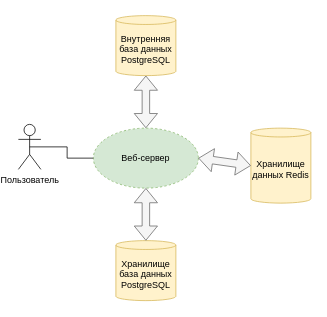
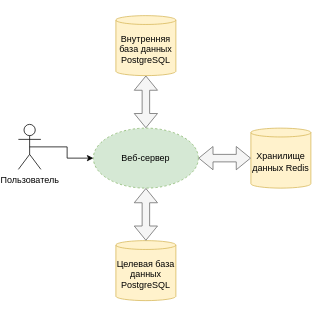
- <mxCell id="3" style="edgeStyle=orthogonalEdgeStyle;rounded=0;orthogonalLoop=1;jettySize=auto;html=1;exitX=0.5;exitY=0.5;exitDx=0;exitDy=0;exitPerimeter=0;endArrow=none;" parent="1" source="4" target="2" edge="1"><mxGeometry relative="1" as="geometry"><mxPoint x="185" y="100" as="sourcePoint" /></mxGeometry></mxCell>
+ <mxCell id="3" style="edgeStyle=orthogonalEdgeStyle;rounded=0;orthogonalLoop=1;jettySize=auto;html=1;exitX=0.5;exitY=0.5;exitDx=0;exitDy=0;exitPerimeter=0;" parent="1" source="4" target="2" edge="1"><mxGeometry relative="1" as="geometry"><mxPoint x="185" y="100" as="sourcePoint" /></mxGeometry></mxCell>
- <mxCell id="7" value="Хранилище данных Redis" style="shape=cylinder3;whiteSpace=wrap;html=1;boundedLbl=1;backgroundOutline=1;size=5.897;fillColor=#fff2cc;strokeColor=#d6b656;" parent="1" vertex="1"><mxGeometry x="330" y="170" width="80" height="100" as="geometry" /></mxCell>
+ <mxCell id="7" value="Хранилище данных Redis" style="shape=cylinder3;whiteSpace=wrap;html=1;boundedLbl=1;backgroundOutline=1;size=5.897;fillColor=#fff2cc;strokeColor=#d6b656;" parent="1" vertex="1"><mxGeometry x="330" y="170" width="80" height="80" as="geometry" /></mxCell>
- <mxCell id="6" value="Хранилище база данных&lt;br style=&quot;border-color: var(--border-color);&quot;&gt;PostgreSQL" style="shape=cylinder3;whiteSpace=wrap;html=1;boundedLbl=1;backgroundOutline=1;size=5.897;fillColor=#fff2cc;strokeColor=#d6b656;" parent="1" vertex="1"><mxGeometry x="150" y="320" width="80" height="80" as="geometry" /></mxCell>
+ <mxCell id="6" value="Целевая база данных&lt;br style=&quot;border-color: var(--border-color);&quot;&gt;PostgreSQL" style="shape=cylinder3;whiteSpace=wrap;html=1;boundedLbl=1;backgroundOutline=1;size=5.897;fillColor=#fff2cc;strokeColor=#d6b656;" parent="1" vertex="1"><mxGeometry x="150" y="320" width="80" height="80" as="geometry" /></mxCell>
